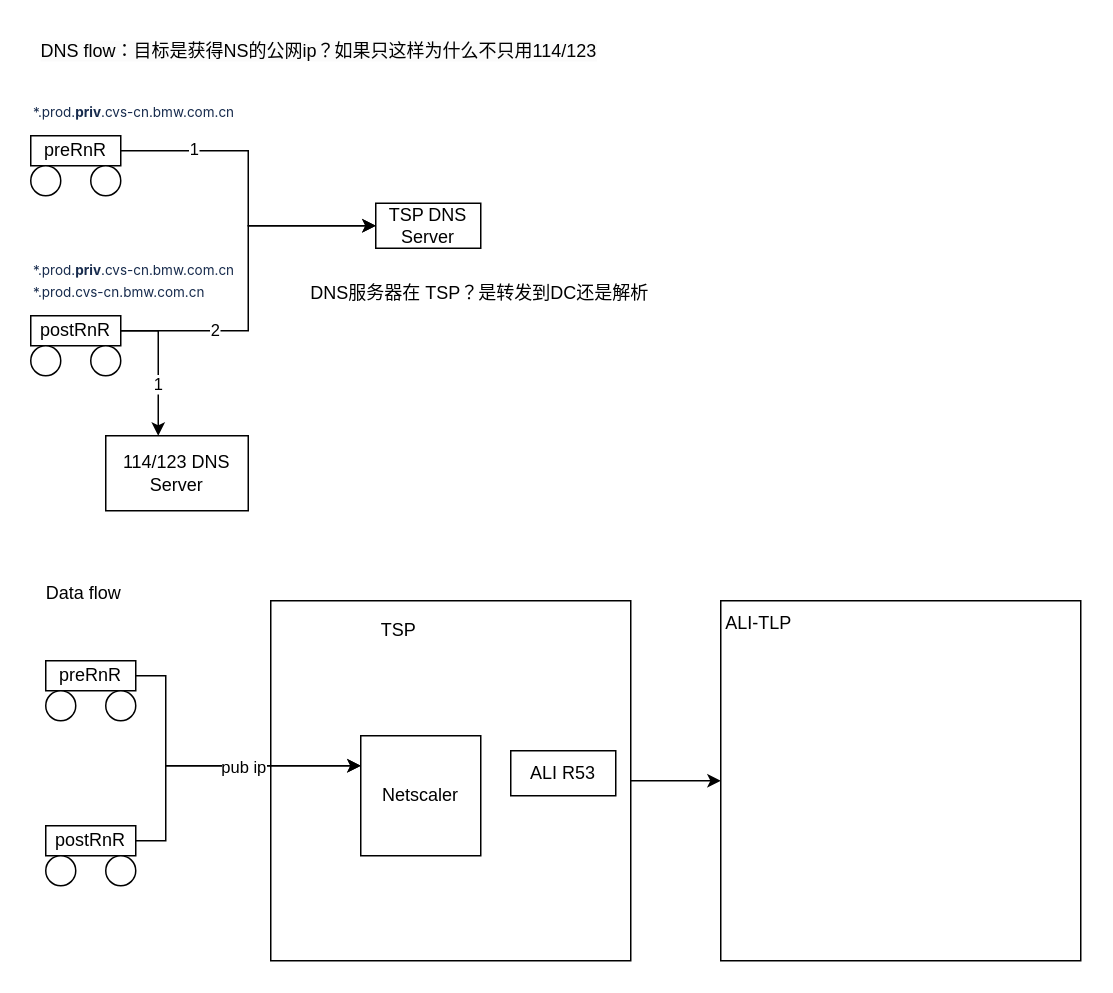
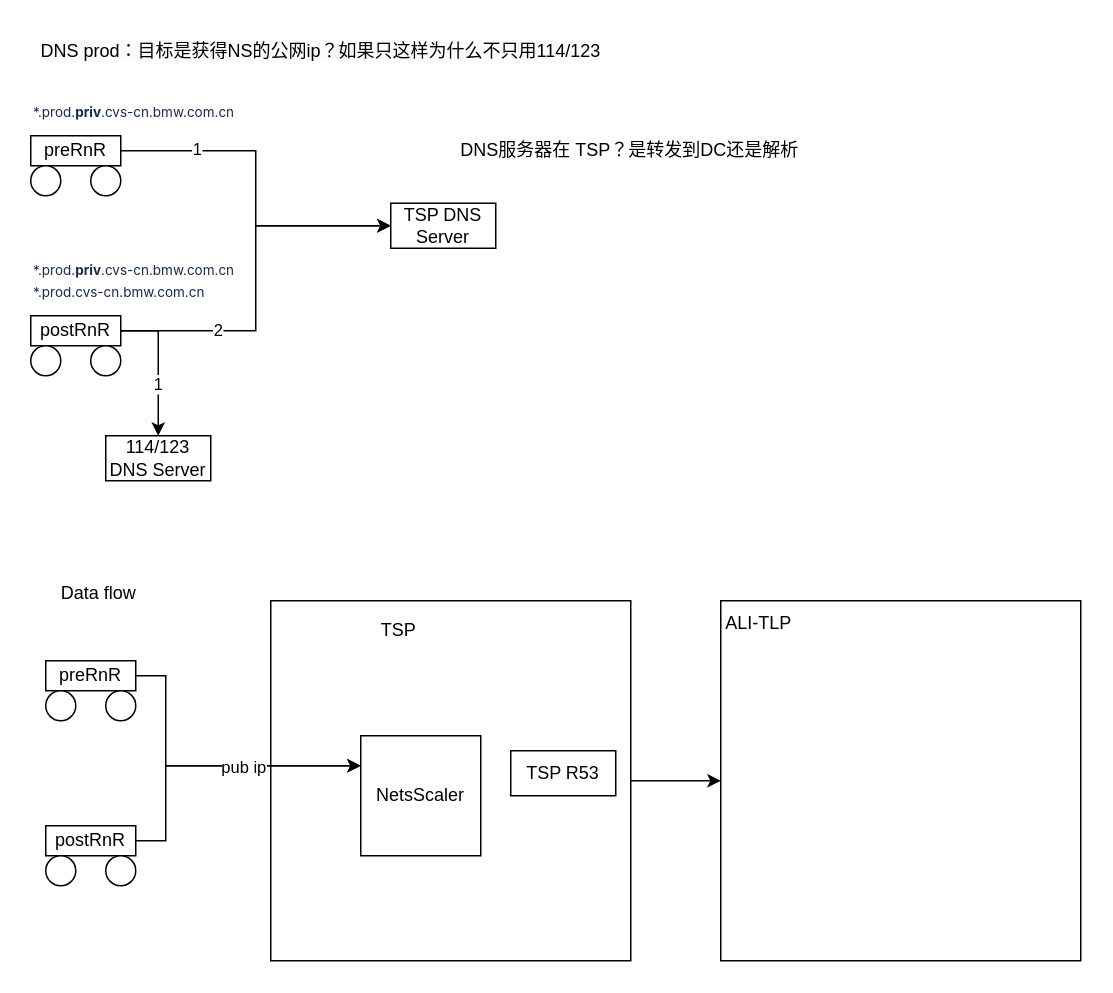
- <mxCell id="40" value="&lt;span style=&quot;color: rgb(0, 0, 0); font-family: Helvetica; font-size: 12px; font-style: normal; font-variant-ligatures: normal; font-variant-caps: normal; font-weight: 400; letter-spacing: normal; orphans: 2; text-align: center; text-indent: 0px; text-transform: none; widows: 2; word-spacing: 0px; -webkit-text-stroke-width: 0px; white-space: nowrap; background-color: rgb(251, 251, 251); text-decoration-thickness: initial; text-decoration-style: initial; text-decoration-color: initial; display: inline !important; float: none;&quot;&gt;DNS flow：目标是获得NS的公网ip？如果只这样为什么不只用114/123&lt;/span&gt;" style="text;whiteSpace=wrap;html=1;" vertex="1" parent="1"><mxGeometry x="25" y="20" width="445" height="40" as="geometry" /></mxCell>
+ <mxCell id="40" value="&lt;span style=&quot;color: rgb(0, 0, 0); font-family: Helvetica; font-size: 12px; font-style: normal; font-variant-ligatures: normal; font-variant-caps: normal; font-weight: 400; letter-spacing: normal; orphans: 2; text-align: center; text-indent: 0px; text-transform: none; widows: 2; word-spacing: 0px; -webkit-text-stroke-width: 0px; white-space: nowrap; background-color: rgb(251, 251, 251); text-decoration-thickness: initial; text-decoration-style: initial; text-decoration-color: initial; display: inline !important; float: none;&quot;&gt;DNS prod：目标是获得NS的公网ip？如果只这样为什么不只用114/123&lt;/span&gt;" style="text;whiteSpace=wrap;html=1;" vertex="1" parent="1"><mxGeometry x="25" y="20" width="445" height="40" as="geometry" /></mxCell>
- <mxCell id="7" value="TSP DNS Server" style="rounded=0;whiteSpace=wrap;html=1;" vertex="1" parent="1"><mxGeometry x="250" y="135" width="70" height="30" as="geometry" /></mxCell>
+ <mxCell id="7" value="TSP DNS Server" style="rounded=0;whiteSpace=wrap;html=1;" vertex="1" parent="1"><mxGeometry x="260" y="135" width="70" height="30" as="geometry" /></mxCell>
- <mxCell id="42" value="DNS服务器在 TSP？是转发到DC还是解析" style="text;html=1;align=center;verticalAlign=middle;resizable=0;points=[];autosize=1;strokeColor=none;fillColor=none;" vertex="1" parent="1"><mxGeometry x="194" y="180" width="250" height="30" as="geometry" /></mxCell>
+ <mxCell id="42" value="DNS服务器在 TSP？是转发到DC还是解析" style="text;html=1;align=center;verticalAlign=middle;resizable=0;points=[];autosize=1;strokeColor=none;fillColor=none;" vertex="1" parent="1"><mxGeometry x="294" y="85" width="250" height="30" as="geometry" /></mxCell>
- <mxCell id="8" value="114/123 DNS Server" style="rounded=0;whiteSpace=wrap;html=1;" vertex="1" parent="1"><mxGeometry x="70" y="290" width="95" height="50" as="geometry" /></mxCell>
+ <mxCell id="8" value="114/123 DNS Server" style="rounded=0;whiteSpace=wrap;html=1;" vertex="1" parent="1"><mxGeometry x="70" y="290" width="70" height="30" as="geometry" /></mxCell>
- <mxCell id="39" value="Data flow" style="text;html=1;align=center;verticalAlign=middle;resizable=0;points=[];autosize=1;strokeColor=none;fillColor=none;" vertex="1" parent="1"><mxGeometry x="20" y="380" width="70" height="30" as="geometry" /></mxCell>
+ <mxCell id="39" value="Data flow" style="text;html=1;align=center;verticalAlign=middle;resizable=0;points=[];autosize=1;strokeColor=none;fillColor=none;" vertex="1" parent="1"><mxGeometry x="30" y="380" width="70" height="30" as="geometry" /></mxCell>
- <mxCell id="41" value="ALI R53" style="rounded=0;whiteSpace=wrap;html=1;" vertex="1" parent="1"><mxGeometry x="340" y="500" width="70" height="30" as="geometry" /></mxCell>
+ <mxCell id="41" value="TSP R53" style="rounded=0;whiteSpace=wrap;html=1;" vertex="1" parent="1"><mxGeometry x="340" y="500" width="70" height="30" as="geometry" /></mxCell>
- <mxCell id="32" value="Netscaler" style="whiteSpace=wrap;html=1;aspect=fixed;" vertex="1" parent="1"><mxGeometry x="240" y="490" width="80" height="80" as="geometry" /></mxCell>
+ <mxCell id="32" value="NetsScaler" style="whiteSpace=wrap;html=1;aspect=fixed;" vertex="1" parent="1"><mxGeometry x="240" y="490" width="80" height="80" as="geometry" /></mxCell>
